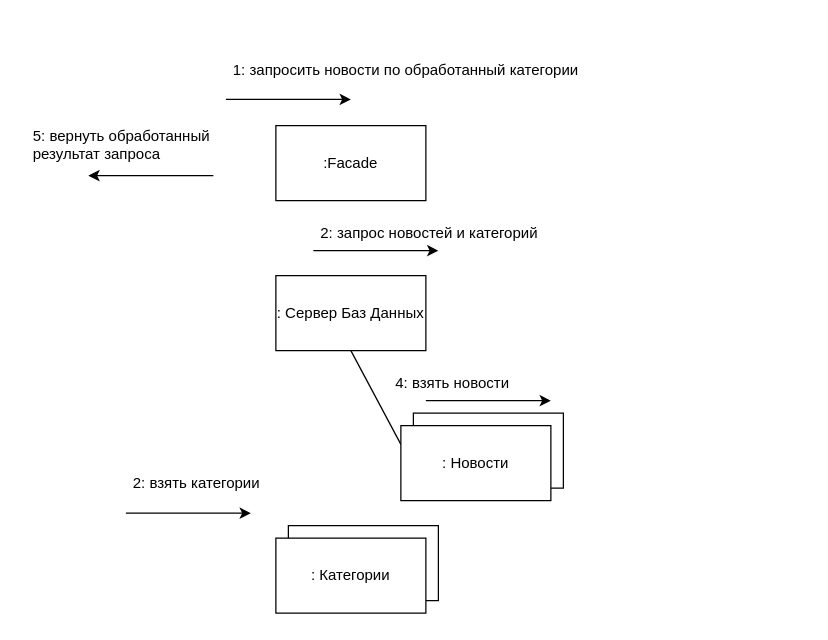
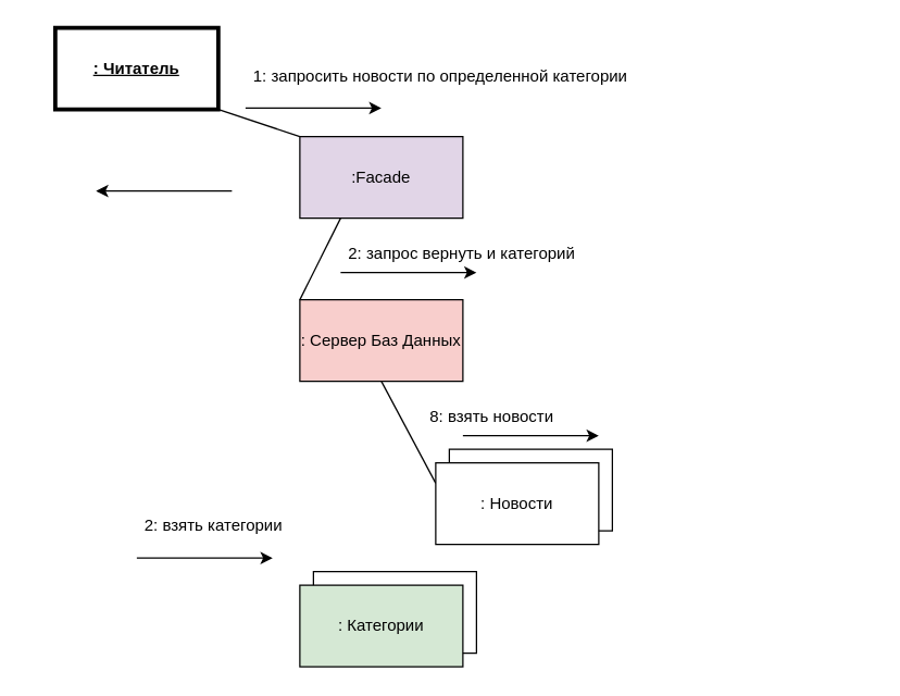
+ <mxCell id="2" value="&lt;b&gt;&lt;u&gt;: Читатель&lt;/u&gt;&lt;/b&gt;" style="rounded=0;whiteSpace=wrap;html=1;strokeWidth=3;" vertex="1" parent="1"><mxGeometry x="40" y="20" width="120" height="60" as="geometry" /></mxCell>
- <mxCell id="21" value="1: запросить новости по обработанный категории" style="text;strokeColor=none;fillColor=none;align=left;verticalAlign=middle;spacingLeft=4;spacingRight=4;overflow=hidden;points=[[0,0.5],[1,0.5]];portConstraint=eastwest;rotatable=0;" vertex="1" parent="1"><mxGeometry x="180" y="40" width="330" height="30" as="geometry" /></mxCell>
+ <mxCell id="21" value="1: запросить новости по определенной категории" style="text;strokeColor=none;fillColor=none;align=left;verticalAlign=middle;spacingLeft=4;spacingRight=4;overflow=hidden;points=[[0,0.5],[1,0.5]];portConstraint=eastwest;rotatable=0;" vertex="1" parent="1"><mxGeometry x="180" y="40" width="330" height="30" as="geometry" /></mxCell>
+ <mxCell id="19" style="rounded=0;orthogonalLoop=1;jettySize=auto;html=1;exitX=0;exitY=0;exitDx=0;exitDy=0;entryX=1;entryY=1;entryDx=0;entryDy=0;startArrow=none;startFill=0;endArrow=none;endFill=0;" edge="1" parent="1" source="20" target="2"><mxGeometry relative="1" as="geometry" /></mxCell>
- <mxCell id="18" value="5: вернуть обработанный &#10;результат запроса" style="text;strokeColor=none;fillColor=none;align=left;verticalAlign=middle;spacingLeft=4;spacingRight=4;overflow=hidden;points=[[0,0.5],[1,0.5]];portConstraint=eastwest;rotatable=0;" vertex="1" parent="16"><mxGeometry width="180" height="30" as="geometry" /></mxCell>
- <mxCell id="20" value=":Facade" style="whiteSpace=wrap;html=1;strokeWidth=1;" vertex="1" parent="1"><mxGeometry x="220" y="100" width="120" height="60" as="geometry" /></mxCell>
+ <mxCell id="20" value=":Facade" style="whiteSpace=wrap;html=1;strokeWidth=1;fillColor=#e1d5e7;" vertex="1" parent="1"><mxGeometry x="220" y="100" width="120" height="60" as="geometry" /></mxCell>
- <mxCell id="23" value="2: запрос новостей и категорий " style="text;strokeColor=none;fillColor=none;align=left;verticalAlign=middle;spacingLeft=4;spacingRight=4;overflow=hidden;points=[[0,0.5],[1,0.5]];portConstraint=eastwest;rotatable=0;" vertex="1" parent="1"><mxGeometry x="250" y="170" width="330" height="30" as="geometry" /></mxCell>
+ <mxCell id="23" value="2: запрос вернуть и категорий " style="text;strokeColor=none;fillColor=none;align=left;verticalAlign=middle;spacingLeft=4;spacingRight=4;overflow=hidden;points=[[0,0.5],[1,0.5]];portConstraint=eastwest;rotatable=0;" vertex="1" parent="1"><mxGeometry x="250" y="170" width="330" height="30" as="geometry" /></mxCell>
+ <mxCell id="3" value="" style="endArrow=none;html=1;rounded=0;entryX=0;entryY=0;entryDx=0;entryDy=0;endFill=0;exitX=0.25;exitY=1;exitDx=0;exitDy=0;" edge="1" parent="1" source="20" target="4"><mxGeometry width="50" height="50" relative="1" as="geometry"><mxPoint x="150" y="200" as="sourcePoint" /><mxPoint x="230" y="210" as="targetPoint" /></mxGeometry></mxCell>
- <mxCell id="4" value=": Сервер Баз Данных" style="rounded=0;whiteSpace=wrap;html=1;strokeWidth=1;" vertex="1" parent="1"><mxGeometry x="220" y="220" width="120" height="60" as="geometry" /></mxCell>
+ <mxCell id="4" value=": Сервер Баз Данных" style="rounded=0;whiteSpace=wrap;html=1;strokeWidth=1;fillColor=#f8cecc;" vertex="1" parent="1"><mxGeometry x="220" y="220" width="120" height="60" as="geometry" /></mxCell>
- <mxCell id="9" value="4: взять новости" style="text;strokeColor=none;fillColor=none;align=left;verticalAlign=middle;spacingLeft=4;spacingRight=4;overflow=hidden;points=[[0,0.5],[1,0.5]];portConstraint=eastwest;rotatable=0;" vertex="1" parent="1"><mxGeometry x="310" y="290" width="330" height="30" as="geometry" /></mxCell>
+ <mxCell id="9" value="8: взять новости" style="text;strokeColor=none;fillColor=none;align=left;verticalAlign=middle;spacingLeft=4;spacingRight=4;overflow=hidden;points=[[0,0.5],[1,0.5]];portConstraint=eastwest;rotatable=0;" vertex="1" parent="1"><mxGeometry x="310" y="290" width="330" height="30" as="geometry" /></mxCell>
- <mxCell id="12" value=": Категории" style="rounded=0;whiteSpace=wrap;html=1;strokeWidth=1;" vertex="1" parent="10"><mxGeometry y="10" width="120" height="60" as="geometry" /></mxCell>
+ <mxCell id="12" value=": Категории" style="rounded=0;whiteSpace=wrap;html=1;strokeWidth=1;fillColor=#d5e8d4;" vertex="1" parent="10"><mxGeometry y="10" width="120" height="60" as="geometry" /></mxCell>
